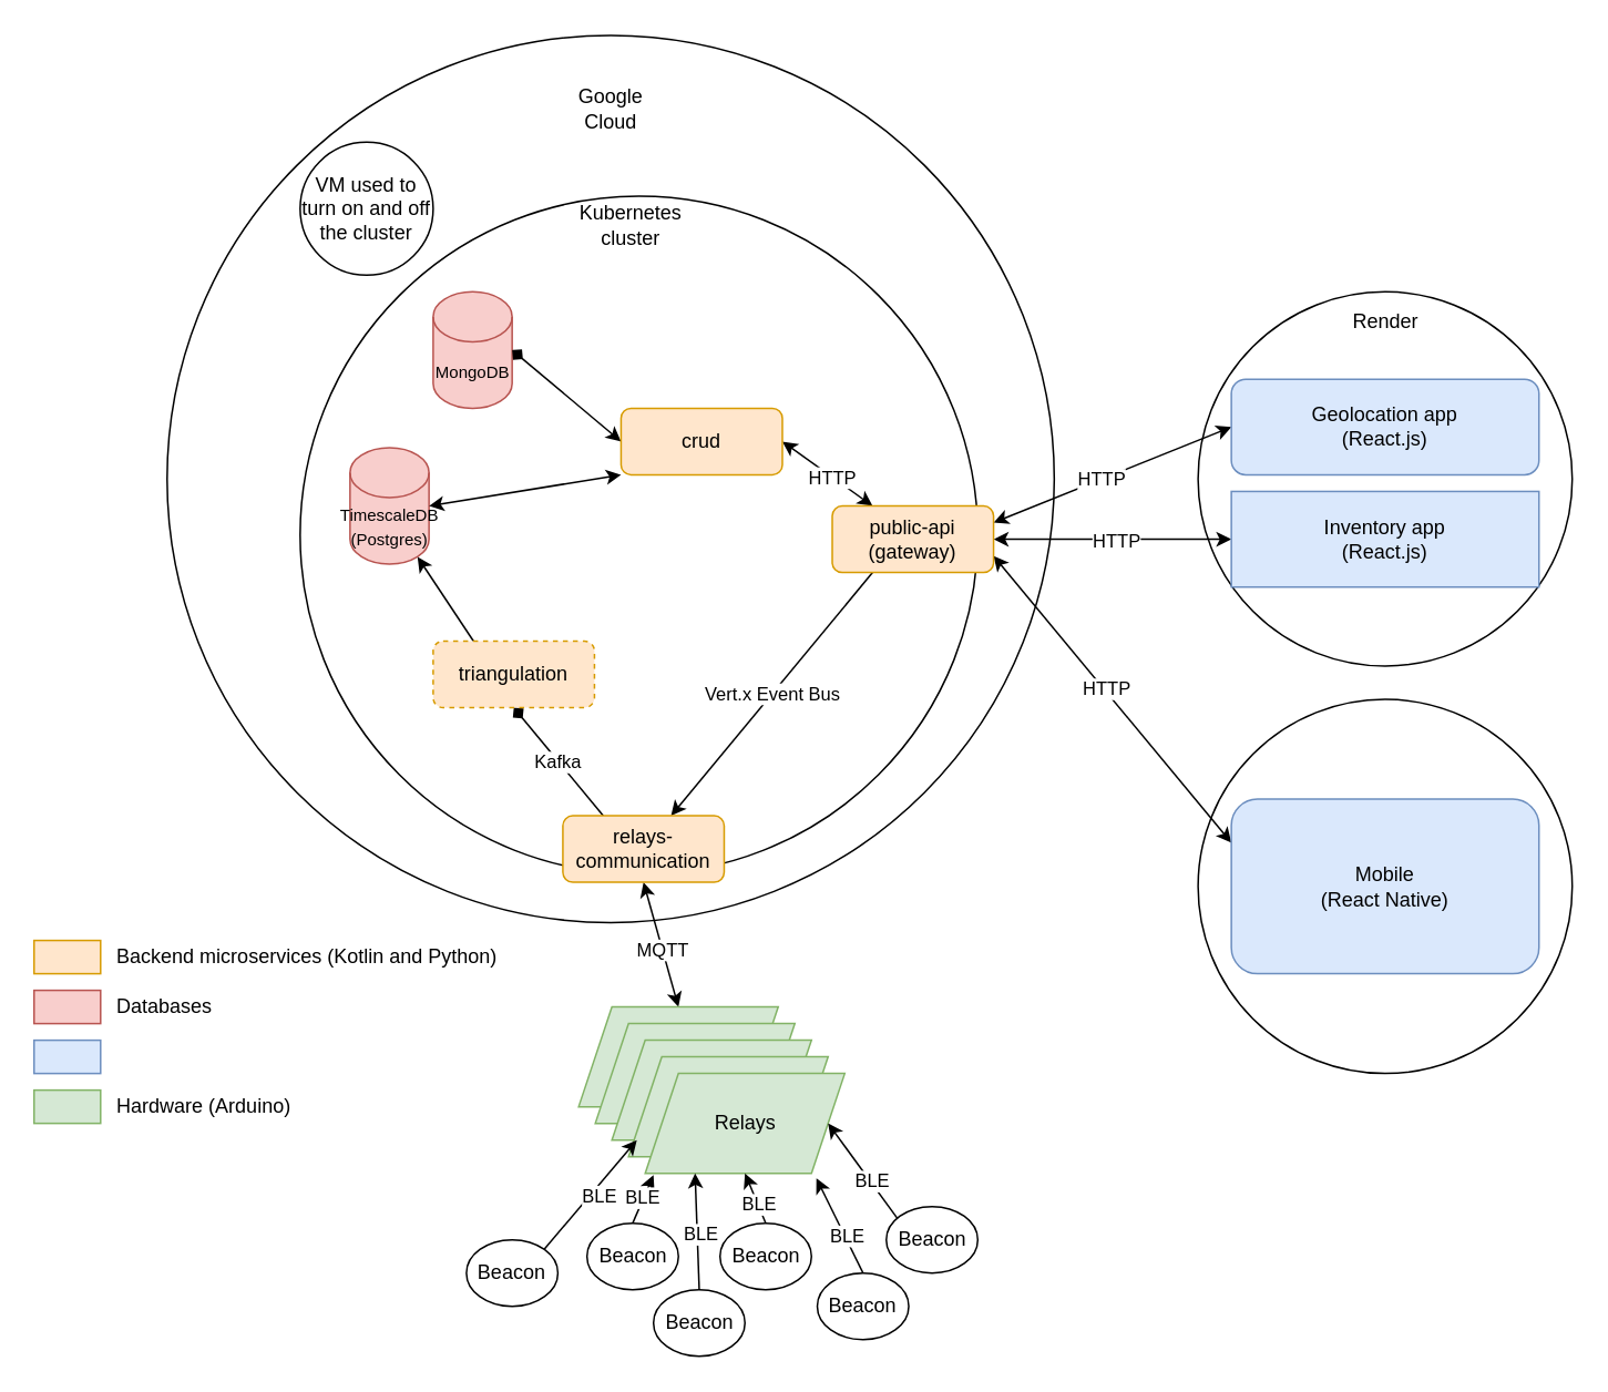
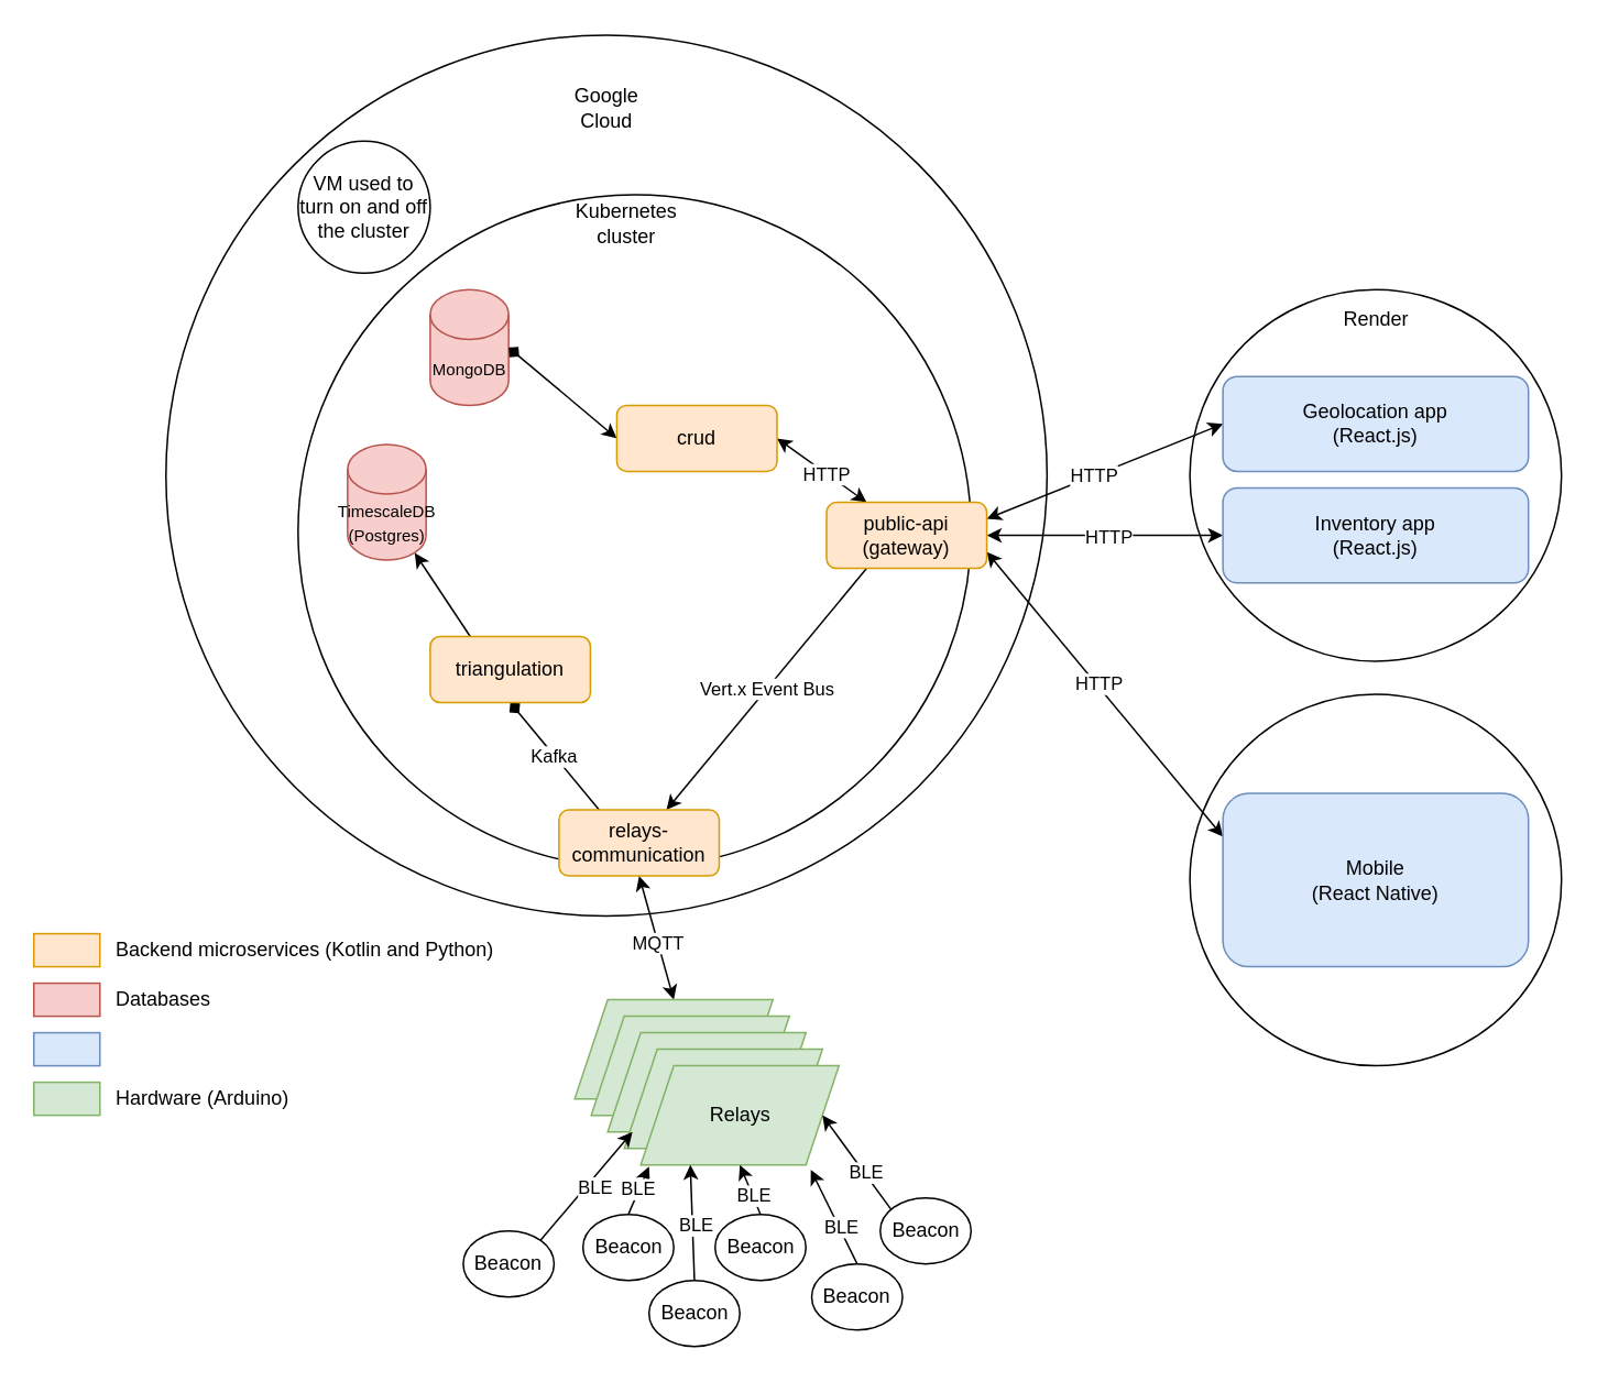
- <mxCell id="53" style="edgeStyle=none;rounded=0;orthogonalLoop=1;jettySize=auto;html=1;exitX=0;exitY=1;exitDx=0;exitDy=0;entryX=1;entryY=0.5;entryDx=0;entryDy=0;entryPerimeter=0;startArrow=classic;startFill=1;" edge="1" parent="1" source="54" target="47"><mxGeometry relative="1" as="geometry" /></mxCell>
- <mxCell id="42" value="Inventory app&lt;br&gt;(React.js)" style="whiteSpace=wrap;html=1;fillColor=#dae8fc;strokeColor=#6c8ebf;rounded=0;" vertex="1" parent="1"><mxGeometry x="740" y="295" width="185" height="57.5" as="geometry" /></mxCell>
+ <mxCell id="42" value="Inventory app&lt;br&gt;(React.js)" style="rounded=1;whiteSpace=wrap;html=1;fillColor=#dae8fc;strokeColor=#6c8ebf;" vertex="1" parent="1"><mxGeometry x="740" y="295" width="185" height="57.5" as="geometry" /></mxCell>
- <mxCell id="58" value="triangulation" style="rounded=1;whiteSpace=wrap;html=1;fillColor=#ffe6cc;strokeColor=#d79b00;dashed=1;" vertex="1" parent="1"><mxGeometry x="260" y="385" width="97" height="40" as="geometry" /></mxCell>
+ <mxCell id="58" value="triangulation" style="rounded=1;whiteSpace=wrap;html=1;fillColor=#ffe6cc;strokeColor=#d79b00;" vertex="1" parent="1"><mxGeometry x="260" y="385" width="97" height="40" as="geometry" /></mxCell>
